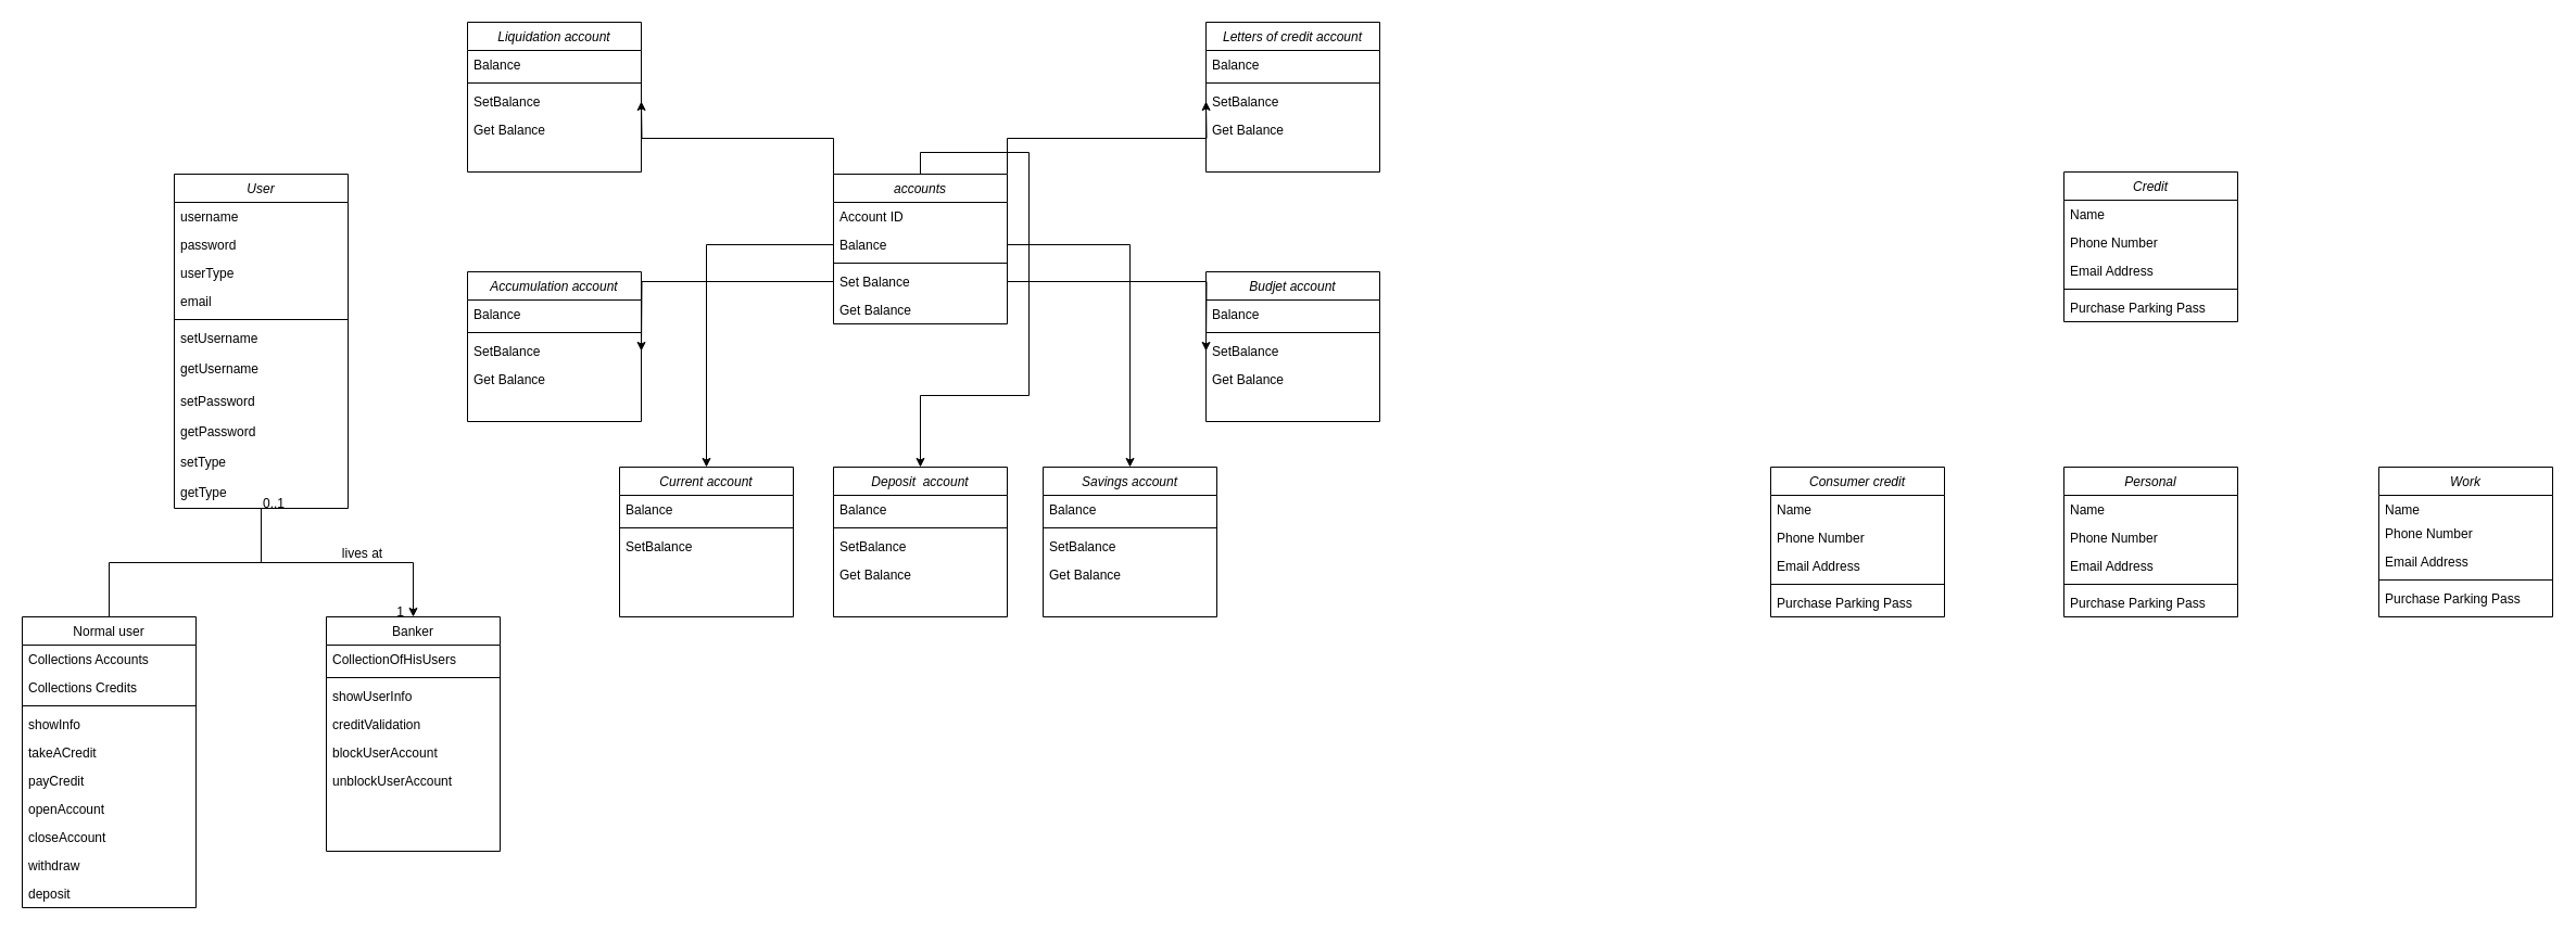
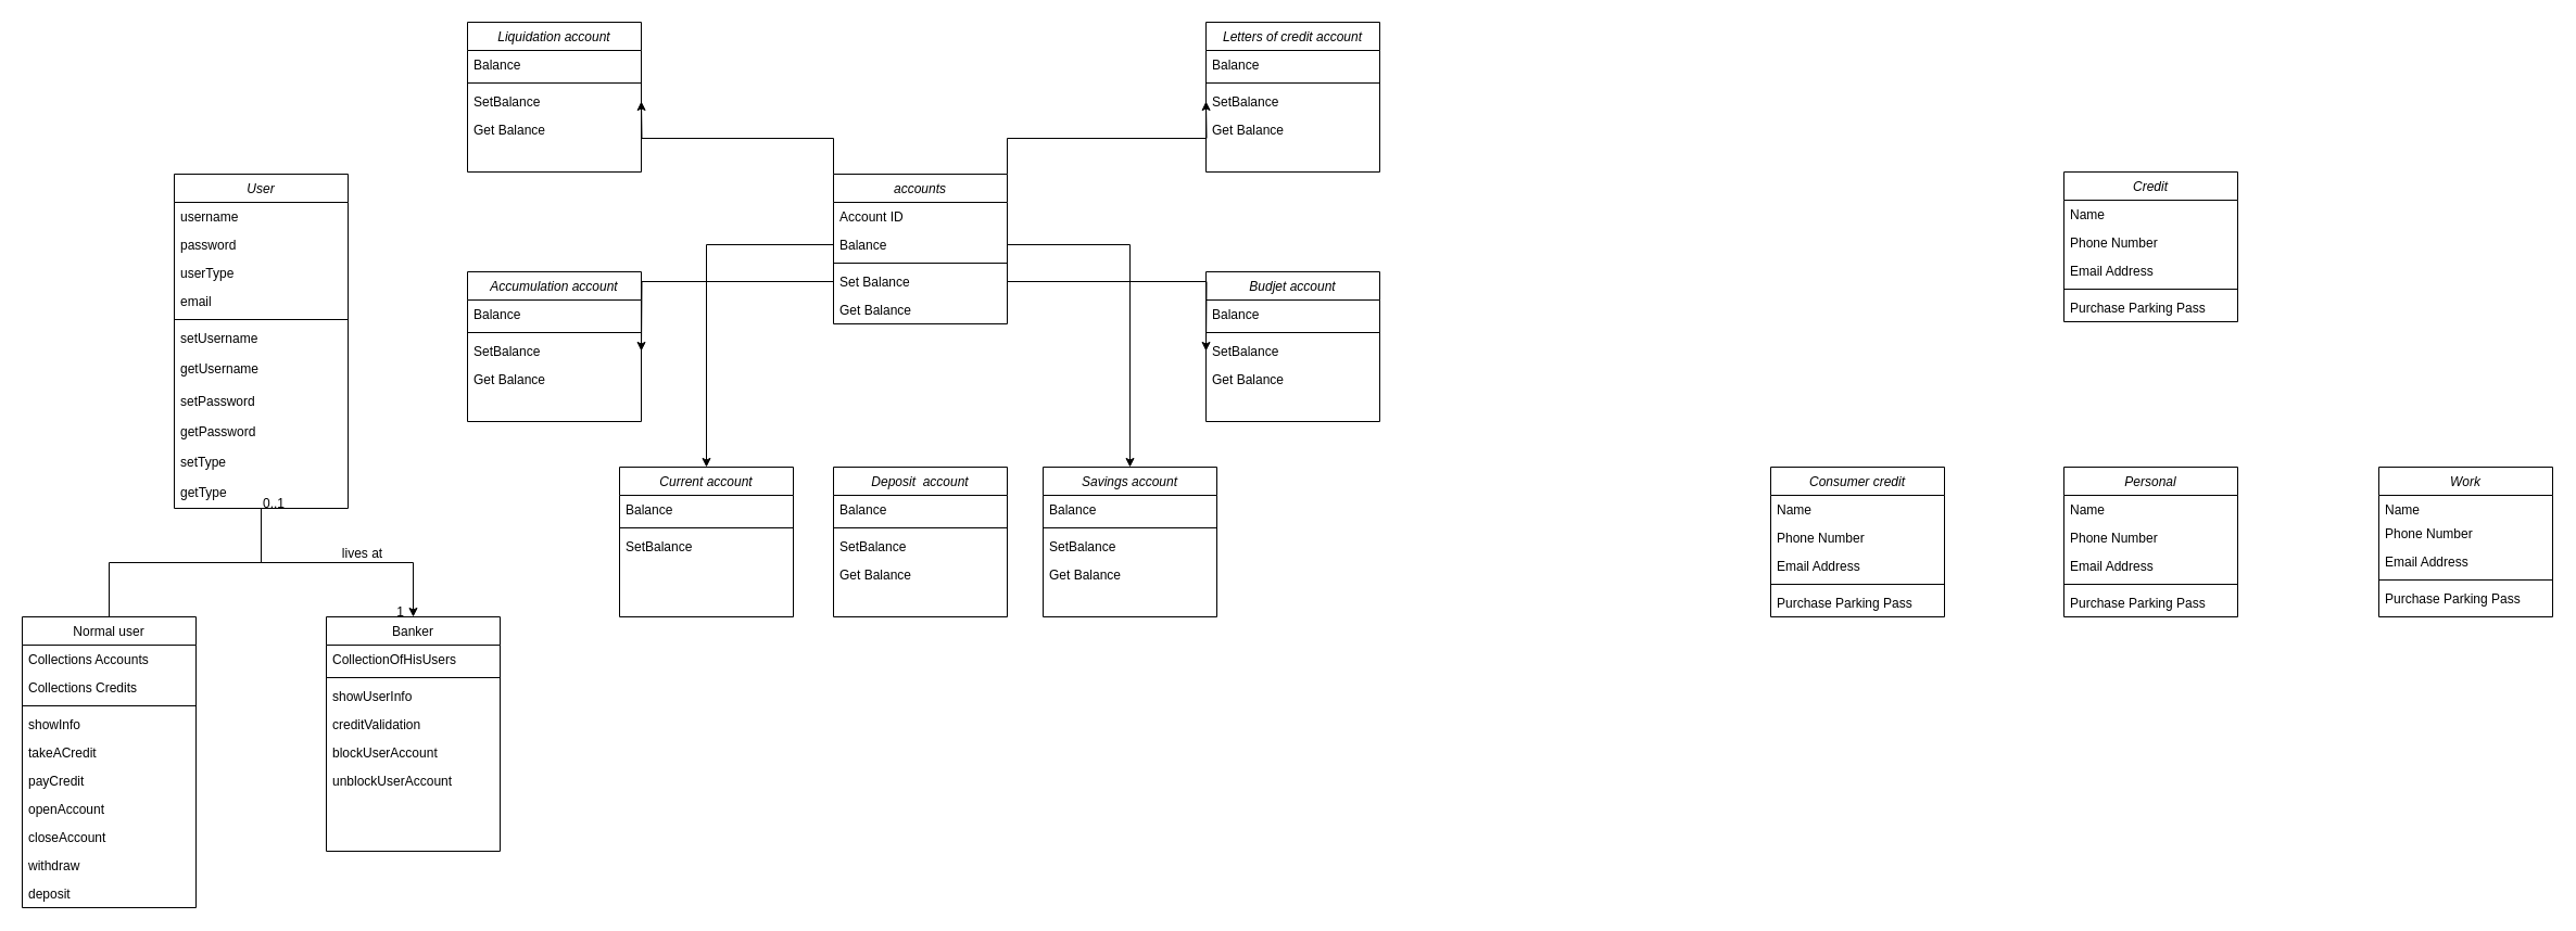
- <mxCell id="39" style="edgeStyle=orthogonalEdgeStyle;rounded=0;orthogonalLoop=1;jettySize=auto;html=1;exitX=0.5;exitY=0;exitDx=0;exitDy=0;entryX=0.5;entryY=0;entryDx=0;entryDy=0;fontSize=12;" parent="1" source="40" target="50" edge="1"><mxGeometry relative="1" as="geometry" /></mxCell>
